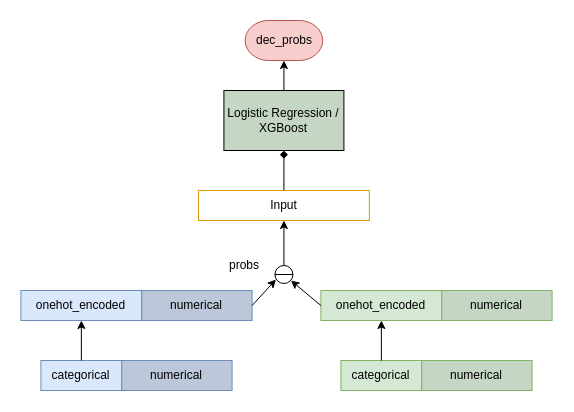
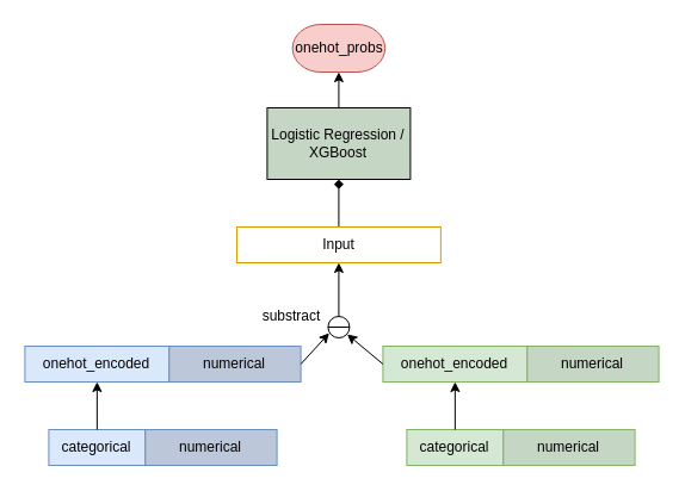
- <mxCell id="25" value="&lt;span&gt;dec_probs&lt;/span&gt;" style="strokeWidth=1;html=1;shape=mxgraph.flowchart.terminator;whiteSpace=wrap;fillColor=#f8cecc;strokeColor=#b85450;" vertex="1" parent="1"><mxGeometry x="244.61" y="20" width="77.59" height="40" as="geometry" /></mxCell>
+ <mxCell id="25" value="&lt;span&gt;onehot_probs&lt;/span&gt;" style="strokeWidth=1;html=1;shape=mxgraph.flowchart.terminator;whiteSpace=wrap;fillColor=#f8cecc;strokeColor=#b85450;" vertex="1" parent="1"><mxGeometry x="244.61" y="20" width="77.59" height="40" as="geometry" /></mxCell>
- <mxCell id="24" value="probs" style="text;html=1;strokeColor=none;fillColor=none;align=center;verticalAlign=middle;whiteSpace=wrap;rounded=0;" vertex="1" parent="1"><mxGeometry x="214.41" y="250" width="60" height="30" as="geometry" /></mxCell>
+ <mxCell id="24" value="substract" style="text;html=1;strokeColor=none;fillColor=none;align=center;verticalAlign=middle;whiteSpace=wrap;rounded=0;" vertex="1" parent="1"><mxGeometry x="214.41" y="250" width="60" height="30" as="geometry" /></mxCell>
